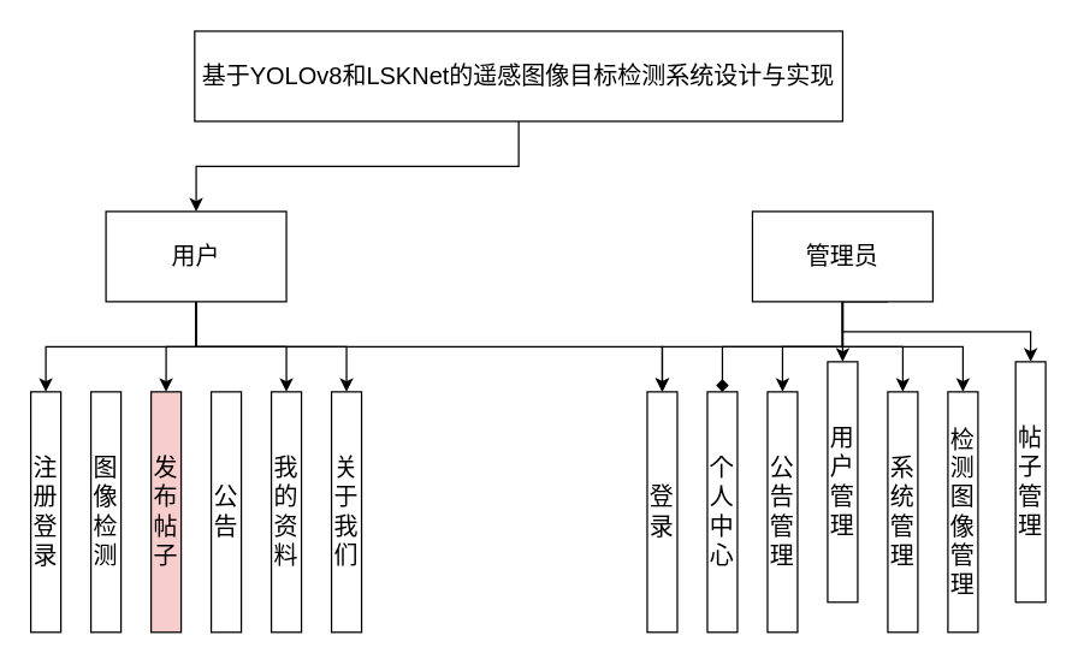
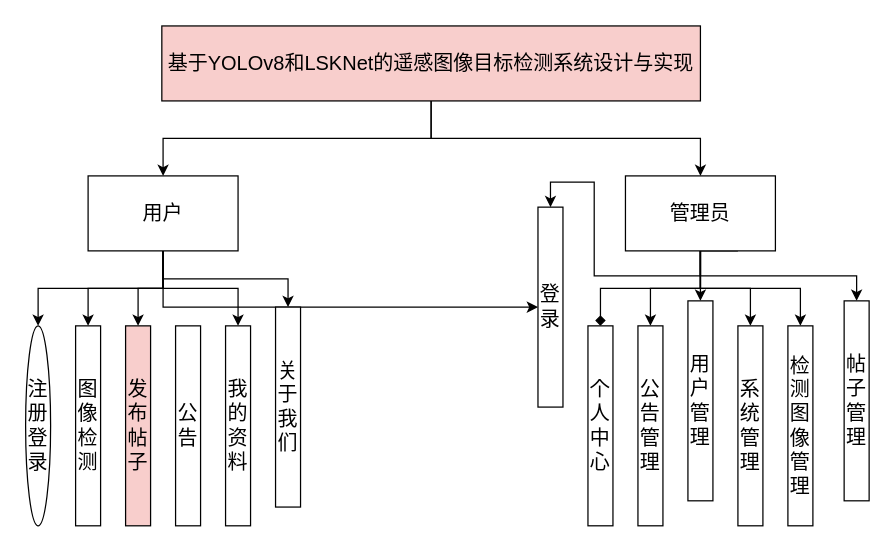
- <mxCell id="4" value="基于YOLOv8和LSKNet的遥感图像目标检测系统设计与实现" style="rounded=0;whiteSpace=wrap;html=1;fontSize=16;" vertex="1" parent="1"><mxGeometry x="129" y="20" width="431" height="60" as="geometry" /></mxCell>
+ <mxCell id="4" value="基于YOLOv8和LSKNet的遥感图像目标检测系统设计与实现" style="rounded=0;whiteSpace=wrap;html=1;fontSize=16;fillColor=#f8cecc;" vertex="1" parent="1"><mxGeometry x="129" y="20" width="431" height="60" as="geometry" /></mxCell>
+ <mxCell id="3" style="edgeStyle=orthogonalEdgeStyle;rounded=0;orthogonalLoop=1;jettySize=auto;html=1;exitX=0.5;exitY=1;exitDx=0;exitDy=0;entryX=0.5;entryY=0;entryDx=0;entryDy=0;" edge="1" parent="1" source="4" target="19"><mxGeometry relative="1" as="geometry" /></mxCell>
+ <mxCell id="6" style="edgeStyle=orthogonalEdgeStyle;rounded=0;orthogonalLoop=1;jettySize=auto;html=1;exitX=0.5;exitY=1;exitDx=0;exitDy=0;entryX=0.5;entryY=0;entryDx=0;entryDy=0;" edge="1" parent="1" source="11" target="21"><mxGeometry relative="1" as="geometry" /></mxCell>
- <mxCell id="20" value="注册登录" style="rounded=0;whiteSpace=wrap;html=1;fontSize=16;" vertex="1" parent="1"><mxGeometry x="20" y="260" width="20" height="160" as="geometry" /></mxCell>
+ <mxCell id="20" value="注册登录" style="ellipse;whiteSpace=wrap;html=1;fontSize=16;" vertex="1" parent="1"><mxGeometry x="20" y="260" width="20" height="160" as="geometry" /></mxCell>
- <mxCell id="25" value="关于我们" style="rounded=0;whiteSpace=wrap;html=1;fontSize=16;" vertex="1" parent="1"><mxGeometry x="220" y="260" width="20" height="160" as="geometry" /></mxCell>
+ <mxCell id="25" value="关于我们" style="rounded=0;whiteSpace=wrap;html=1;fontSize=16;" vertex="1" parent="1"><mxGeometry x="220" y="245" width="20" height="160" as="geometry" /></mxCell>
- <mxCell id="26" value="登录" style="rounded=0;whiteSpace=wrap;html=1;fontSize=16;" vertex="1" parent="1"><mxGeometry x="430" y="260" width="20" height="160" as="geometry" /></mxCell>
+ <mxCell id="26" value="登录" style="rounded=0;whiteSpace=wrap;html=1;fontSize=16;" vertex="1" parent="1"><mxGeometry x="430" y="165" width="20" height="160" as="geometry" /></mxCell>
